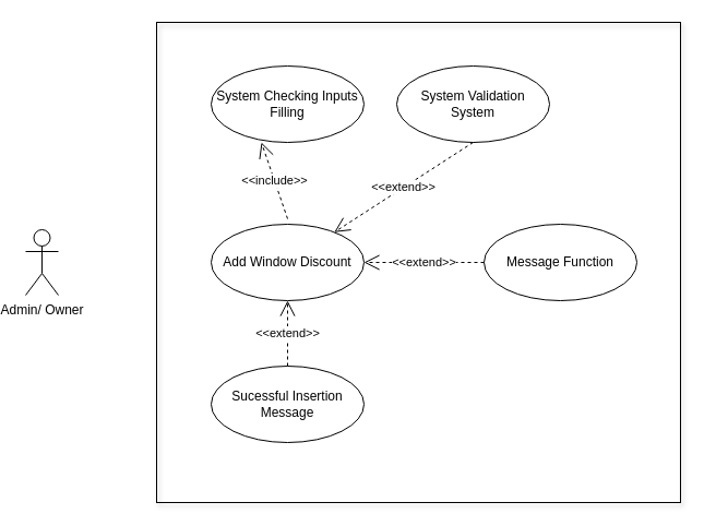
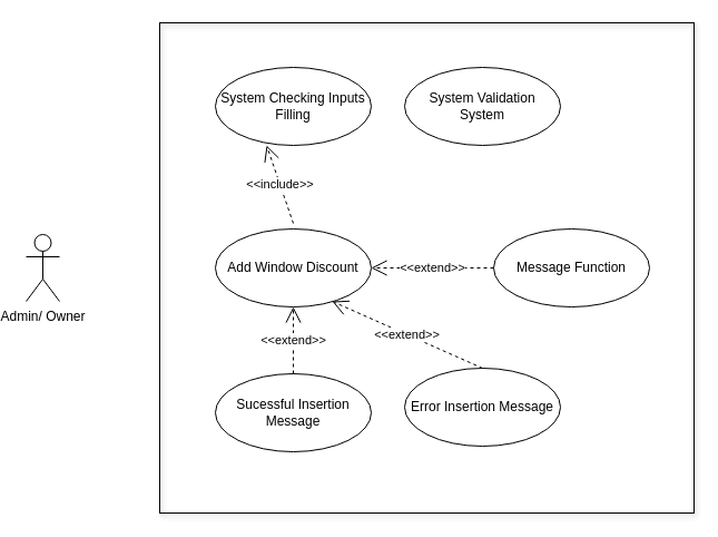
- <mxCell id="10" value="&amp;lt;&amp;lt;extend&amp;gt;&amp;gt;" style="endArrow=open;endSize=12;dashed=1;html=1;rounded=0;exitX=0.5;exitY=1;exitDx=0;exitDy=0;" edge="1" parent="1" source="5" target="4"><mxGeometry width="160" relative="1" as="geometry"><mxPoint x="270" y="210" as="sourcePoint" /><mxPoint x="270" y="140" as="targetPoint" /></mxGeometry></mxCell>
+ <mxCell id="12" value="&amp;lt;&amp;lt;extend&amp;gt;&amp;gt;" style="endArrow=open;endSize=12;dashed=1;html=1;rounded=0;exitX=0.5;exitY=0;exitDx=0;exitDy=0;entryX=0.75;entryY=0.929;entryDx=0;entryDy=0;entryPerimeter=0;" edge="1" parent="1" source="7" target="4"><mxGeometry width="160" relative="1" as="geometry"><mxPoint x="270" y="345" as="sourcePoint" /><mxPoint x="270" y="285" as="targetPoint" /></mxGeometry></mxCell>
+ <mxCell id="7" value="Error Insertion Message" style="ellipse;whiteSpace=wrap;html=1;" vertex="1" parent="1"><mxGeometry x="360" y="330" width="140" height="70" as="geometry" /></mxCell>
